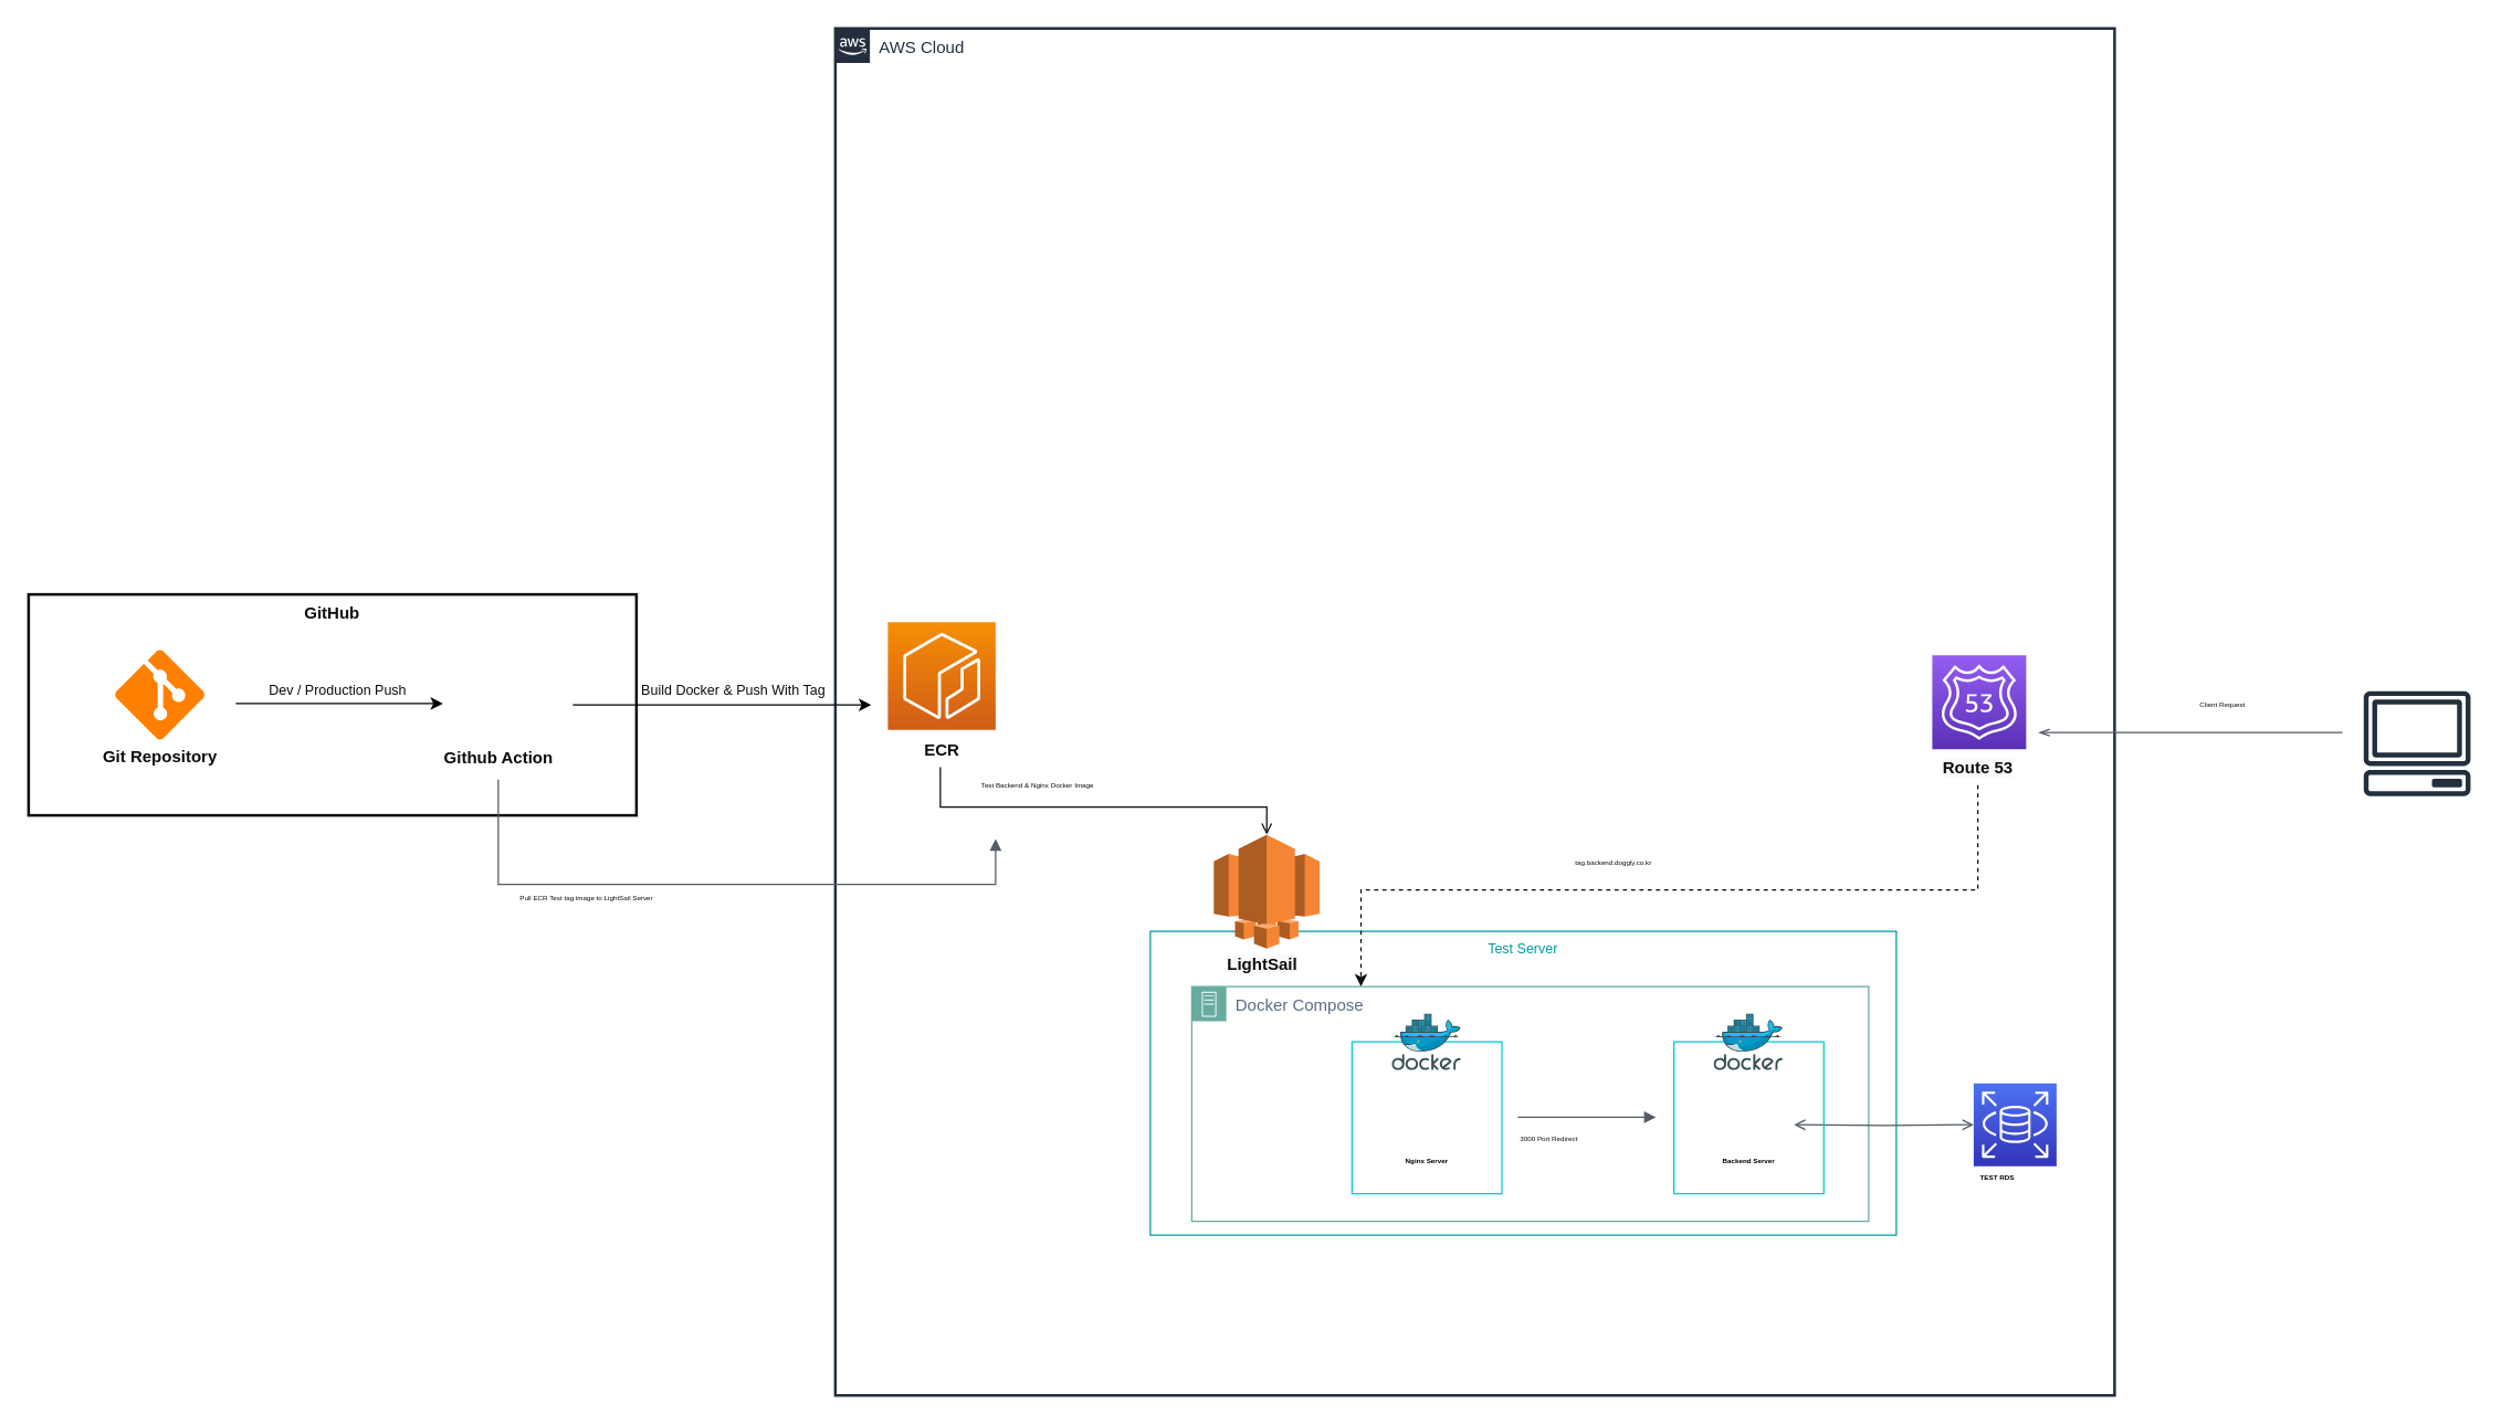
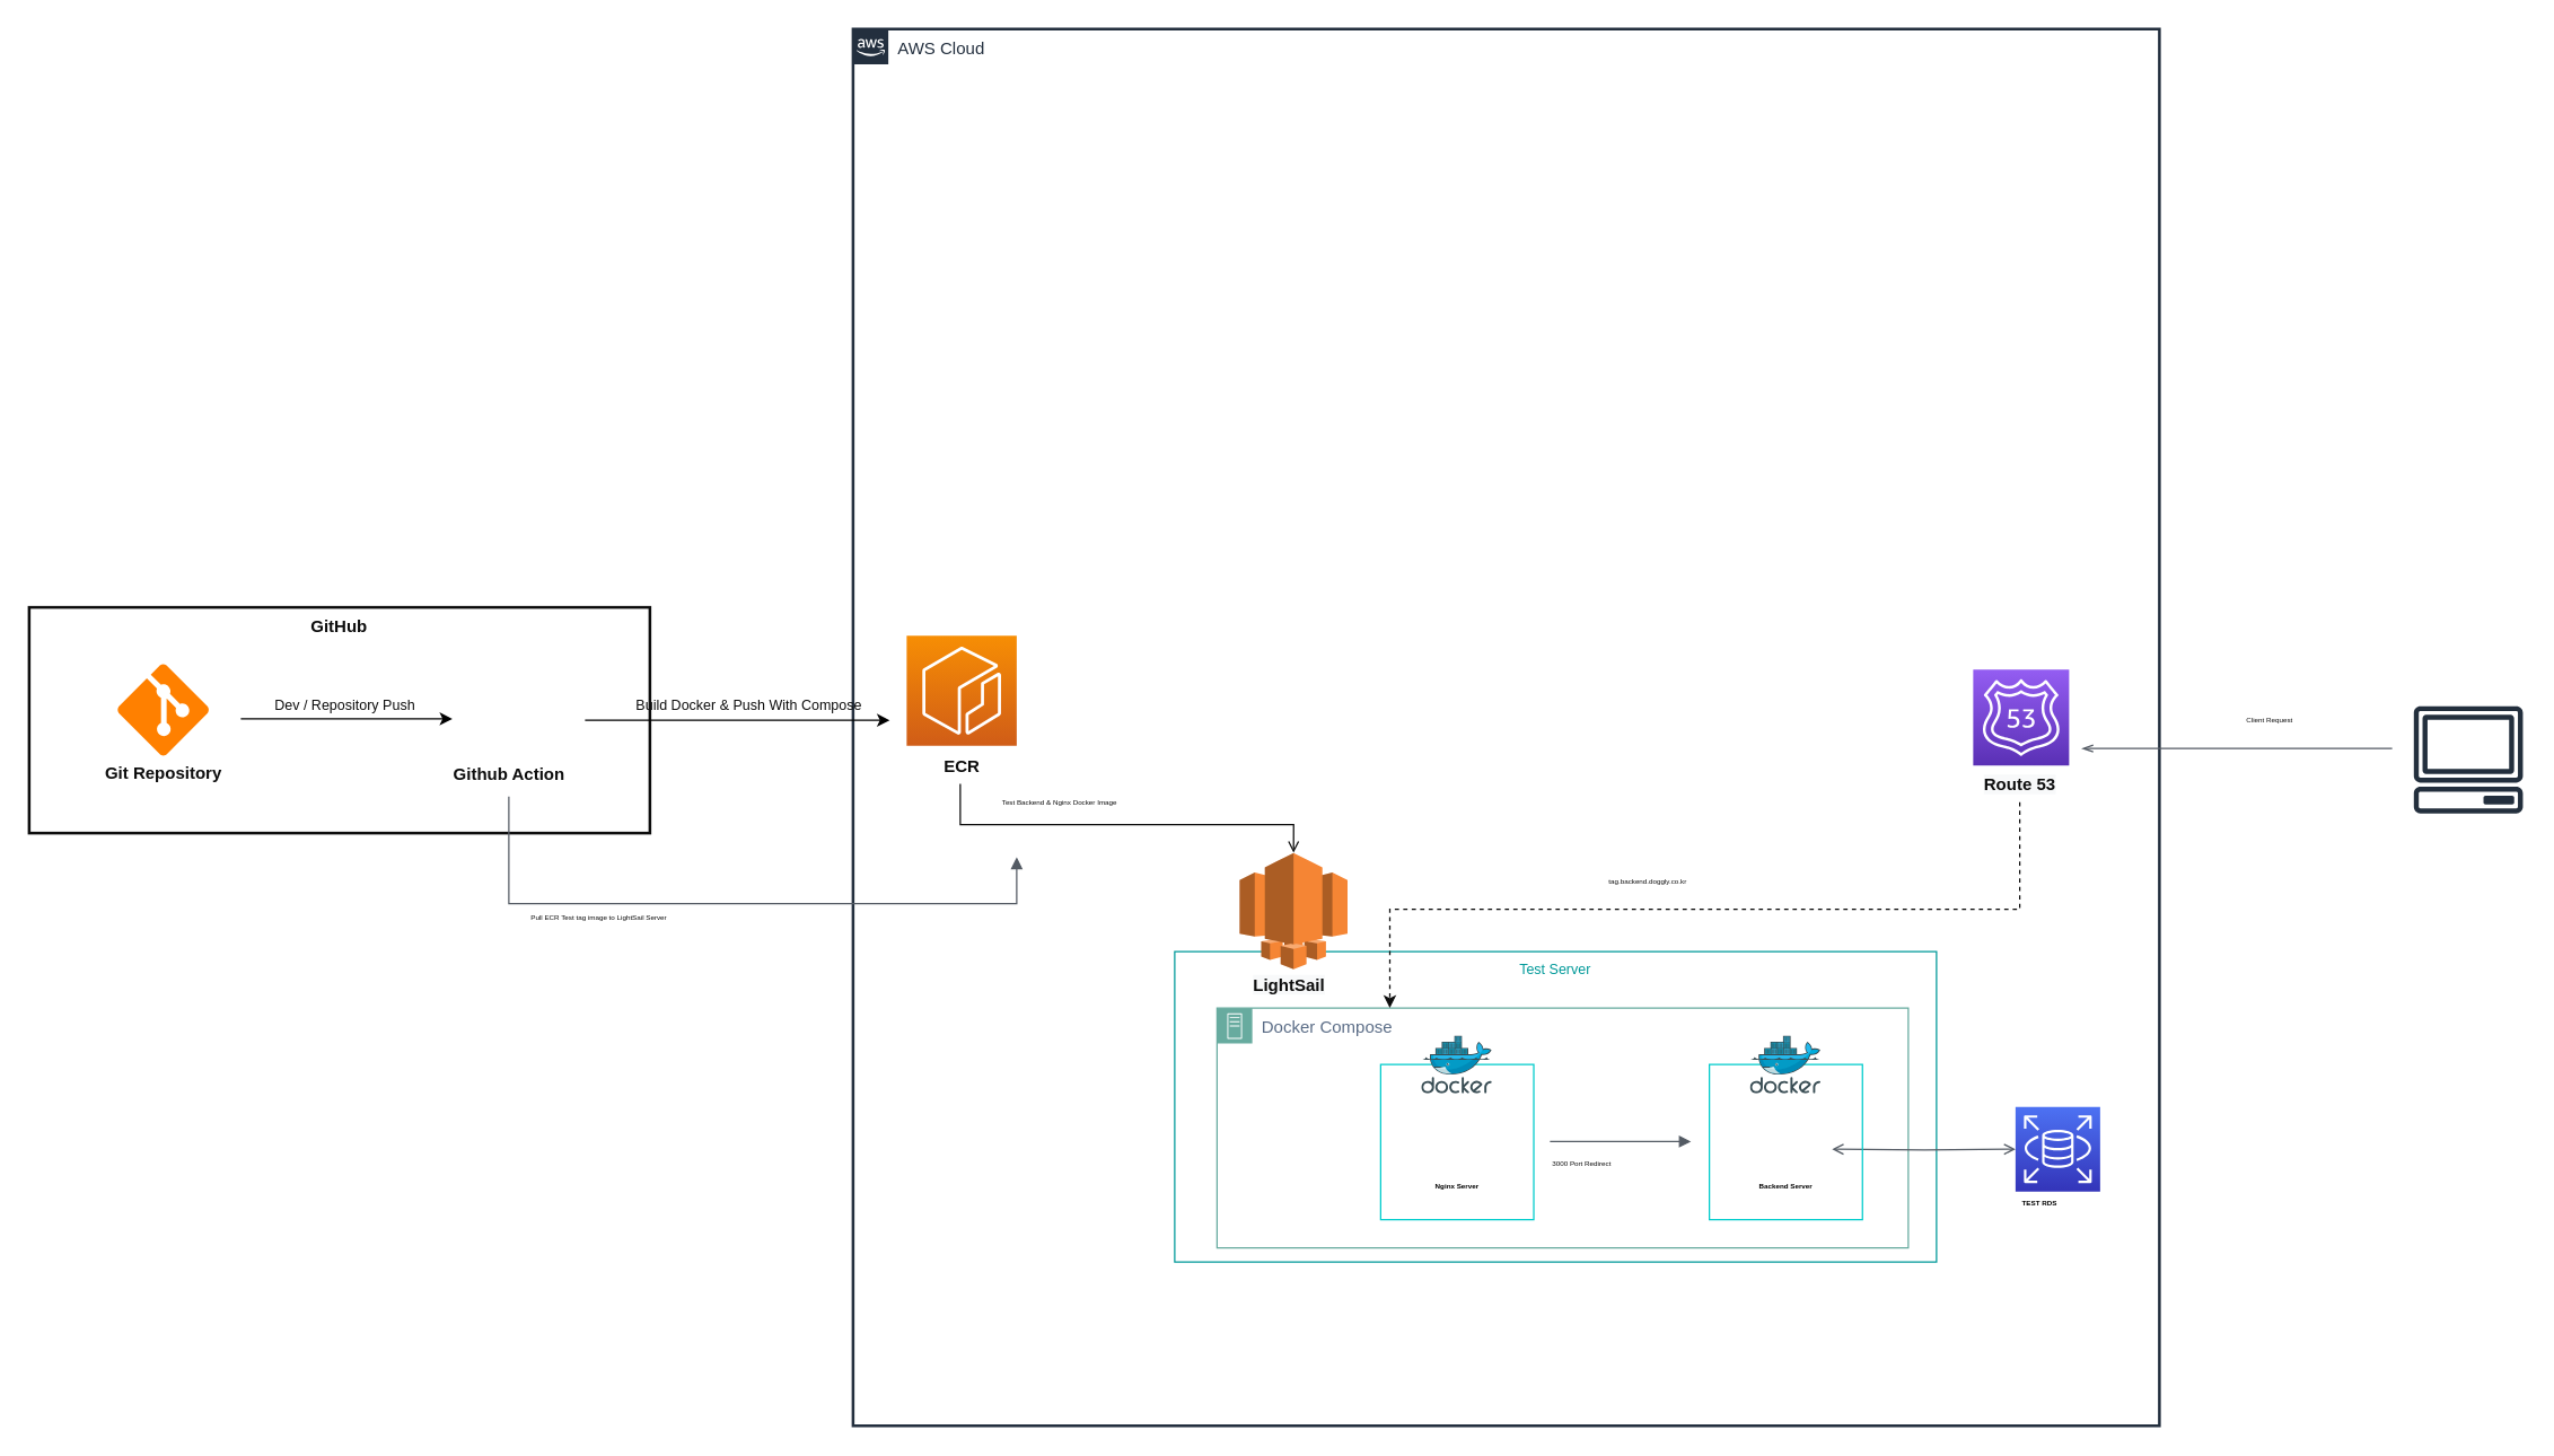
- <mxCell id="10" value="&lt;font style=&quot;font-size: 10px;&quot;&gt;Dev / Production Push&amp;nbsp;&lt;/font&gt;" style="text;html=1;resizable=0;autosize=1;align=center;verticalAlign=middle;points=[];fillColor=none;strokeColor=none;rounded=0;fontColor=#0D0D0D;" vertex="1" parent="1"><mxGeometry x="180" y="484" width="130" height="30" as="geometry" /></mxCell>
+ <mxCell id="10" value="&lt;font style=&quot;font-size: 10px;&quot;&gt;Dev / Repository Push&amp;nbsp;&lt;/font&gt;" style="text;html=1;resizable=0;autosize=1;align=center;verticalAlign=middle;points=[];fillColor=none;strokeColor=none;rounded=0;fontColor=#0D0D0D;" vertex="1" parent="1"><mxGeometry x="180" y="484" width="130" height="30" as="geometry" /></mxCell>
- <mxCell id="46" value="&lt;font style=&quot;font-size: 10px;&quot;&gt;Build Docker &amp;amp; Push With Tag&lt;/font&gt;" style="text;html=1;resizable=0;autosize=1;align=center;verticalAlign=middle;points=[];fillColor=none;strokeColor=none;rounded=0;fontColor=#0D0D0D;" vertex="1" parent="1"><mxGeometry x="450" y="484" width="160" height="30" as="geometry" /></mxCell>
+ <mxCell id="46" value="&lt;font style=&quot;font-size: 10px;&quot;&gt;Build Docker &amp;amp; Push With Compose&lt;/font&gt;" style="text;html=1;resizable=0;autosize=1;align=center;verticalAlign=middle;points=[];fillColor=none;strokeColor=none;rounded=0;fontColor=#0D0D0D;" vertex="1" parent="1"><mxGeometry x="450" y="484" width="160" height="30" as="geometry" /></mxCell>
